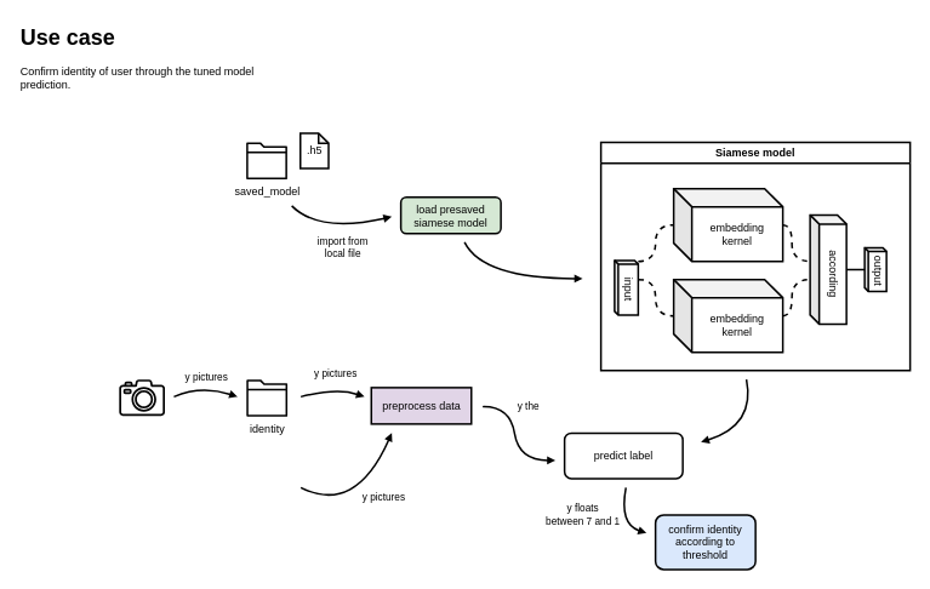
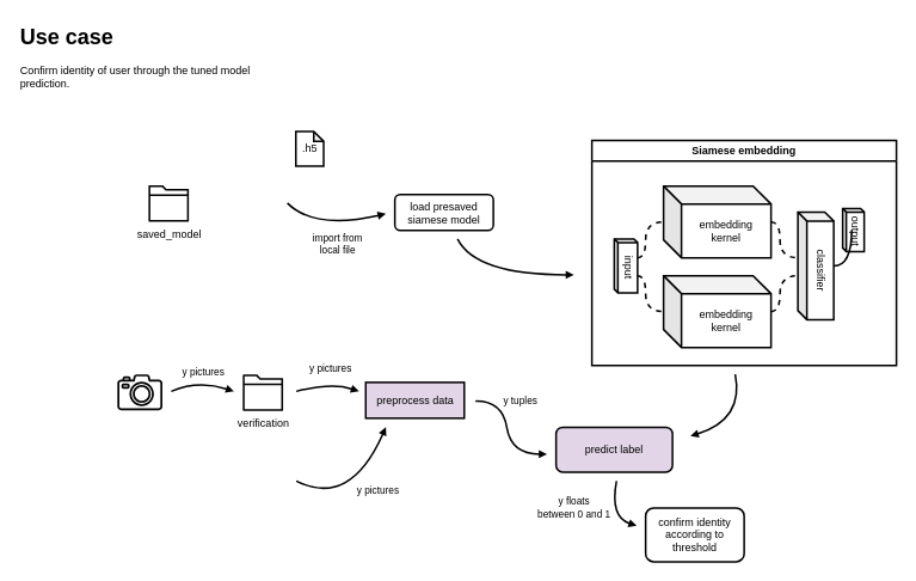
- <mxCell id="3" value="Siamese model" style="swimlane;whiteSpace=wrap;html=1;swimlaneFillColor=default;strokeWidth=2;" parent="1" vertex="1"><mxGeometry x="660" y="156" width="340" height="251" as="geometry"><mxRectangle x="600" y="240" width="100" height="30" as="alternateBounds" /></mxGeometry></mxCell>
+ <mxCell id="3" value="Siamese embedding" style="swimlane;whiteSpace=wrap;html=1;swimlaneFillColor=default;strokeWidth=2;" parent="1" vertex="1"><mxGeometry x="660" y="156" width="340" height="251" as="geometry"><mxRectangle x="600" y="240" width="100" height="30" as="alternateBounds" /></mxGeometry></mxCell>
- <mxCell id="21" value="saved_model" style="sketch=0;outlineConnect=0;dashed=0;verticalLabelPosition=bottom;verticalAlign=top;align=center;html=1;fontSize=12;fontStyle=0;aspect=fixed;pointerEvents=1;shape=mxgraph.aws4.folder;strokeWidth=1;fillColor=#030303;" parent="1" vertex="1"><mxGeometry x="270" y="156" width="45.04" height="41" as="geometry" /></mxCell>
+ <mxCell id="21" value="saved_model" style="sketch=0;outlineConnect=0;dashed=0;verticalLabelPosition=bottom;verticalAlign=top;align=center;html=1;fontSize=12;fontStyle=0;aspect=fixed;pointerEvents=1;shape=mxgraph.aws4.folder;strokeWidth=1;fillColor=#030303;" parent="1" vertex="1"><mxGeometry x="165" y="206" width="45.04" height="41" as="geometry" /></mxCell>
- <mxCell id="14" value="load presaved siamese model" style="rounded=1;whiteSpace=wrap;html=1;strokeWidth=2;fillColor=#d5e8d4;" parent="1" vertex="1"><mxGeometry x="440" y="216.5" width="110" height="40" as="geometry" /></mxCell>
+ <mxCell id="14" value="load presaved siamese model" style="rounded=1;whiteSpace=wrap;html=1;strokeWidth=2;" parent="1" vertex="1"><mxGeometry x="440" y="216.5" width="110" height="40" as="geometry" /></mxCell>
- <mxCell id="7" value="according" style="shape=cube;whiteSpace=wrap;html=1;boundedLbl=1;backgroundOutline=1;darkOpacity=0.05;darkOpacity2=0.1;strokeWidth=2;strokeColor=default;fillColor=default;textDirection=vertical-lr;size=10;" parent="3" vertex="1"><mxGeometry x="230" y="80" width="40" height="120" as="geometry" /></mxCell>
+ <mxCell id="7" value="classifier" style="shape=cube;whiteSpace=wrap;html=1;boundedLbl=1;backgroundOutline=1;darkOpacity=0.05;darkOpacity2=0.1;strokeWidth=2;strokeColor=default;fillColor=default;textDirection=vertical-lr;size=10;" parent="3" vertex="1"><mxGeometry x="230" y="80" width="40" height="120" as="geometry" /></mxCell>
- <mxCell id="12" value="output" style="shape=cube;whiteSpace=wrap;html=1;boundedLbl=1;backgroundOutline=1;darkOpacity=0.05;darkOpacity2=0.1;strokeWidth=2;strokeColor=default;fillColor=default;textDirection=vertical-lr;size=4;" parent="3" vertex="1"><mxGeometry x="290" y="116" width="24" height="48" as="geometry" /></mxCell>
+ <mxCell id="12" value="output" style="shape=cube;whiteSpace=wrap;html=1;boundedLbl=1;backgroundOutline=1;darkOpacity=0.05;darkOpacity2=0.1;strokeWidth=2;strokeColor=default;fillColor=default;textDirection=vertical-lr;size=4;" parent="3" vertex="1"><mxGeometry x="280" y="76" width="24" height="48" as="geometry" /></mxCell>
- <mxCell id="11" value="input" style="shape=cube;whiteSpace=wrap;html=1;boundedLbl=1;backgroundOutline=1;darkOpacity=0.05;darkOpacity2=0.1;strokeWidth=2;strokeColor=default;fillColor=default;textDirection=vertical-lr;size=4;" parent="3" vertex="1"><mxGeometry x="15" y="130" width="26" height="60" as="geometry" /></mxCell>
+ <mxCell id="11" value="input" style="shape=cube;whiteSpace=wrap;html=1;boundedLbl=1;backgroundOutline=1;darkOpacity=0.05;darkOpacity2=0.1;strokeWidth=2;strokeColor=default;fillColor=default;textDirection=vertical-lr;size=4;" parent="3" vertex="1"><mxGeometry x="25" y="110" width="26" height="60" as="geometry" /></mxCell>
- <mxCell id="18" value="y the" style="edgeLabel;html=1;align=center;verticalAlign=middle;resizable=0;points=[];" parent="1" vertex="1" connectable="0"><mxGeometry x="579.997" y="445.998" as="geometry" /></mxCell>
+ <mxCell id="18" value="y tuples" style="edgeLabel;html=1;align=center;verticalAlign=middle;resizable=0;points=[];" parent="1" vertex="1" connectable="0"><mxGeometry x="579.997" y="445.998" as="geometry" /></mxCell>
- <mxCell id="29" value="identity" style="sketch=0;outlineConnect=0;dashed=0;verticalLabelPosition=bottom;verticalAlign=top;align=center;html=1;fontSize=12;fontStyle=0;aspect=fixed;pointerEvents=1;shape=mxgraph.aws4.folder;strokeWidth=1;fillColor=#030303;" parent="1" vertex="1"><mxGeometry x="270.22" y="417" width="45.04" height="41" as="geometry" /></mxCell>
+ <mxCell id="29" value="verification" style="sketch=0;outlineConnect=0;dashed=0;verticalLabelPosition=bottom;verticalAlign=top;align=center;html=1;fontSize=12;fontStyle=0;aspect=fixed;pointerEvents=1;shape=mxgraph.aws4.folder;strokeWidth=1;fillColor=#030303;" parent="1" vertex="1"><mxGeometry x="270.22" y="417" width="45.04" height="41" as="geometry" /></mxCell>
- <mxCell id="27" value="predict label" style="rounded=1;whiteSpace=wrap;html=1;strokeWidth=2;" parent="1" vertex="1"><mxGeometry x="620" y="476" width="130" height="50" as="geometry" /></mxCell>
+ <mxCell id="27" value="predict label" style="rounded=1;whiteSpace=wrap;html=1;strokeWidth=2;fillColor=#e1d5e7;" parent="1" vertex="1"><mxGeometry x="620" y="476" width="130" height="50" as="geometry" /></mxCell>
- <mxCell id="35" value="y floats&lt;br&gt;between 7 and 1" style="edgeLabel;html=1;align=center;verticalAlign=middle;resizable=0;points=[];" parent="1" vertex="1" connectable="0"><mxGeometry x="639.997" y="565.998" as="geometry" /></mxCell>
+ <mxCell id="35" value="y floats&lt;br&gt;between 0 and 1" style="edgeLabel;html=1;align=center;verticalAlign=middle;resizable=0;points=[];" parent="1" vertex="1" connectable="0"><mxGeometry x="639.997" y="565.998" as="geometry" /></mxCell>
- <mxCell id="25" value="&lt;div&gt;confirm identity&lt;/div&gt;&lt;div&gt;according to threshold&lt;br&gt;&lt;/div&gt;" style="rounded=1;whiteSpace=wrap;html=1;strokeWidth=2;fillColor=#dae8fc;" parent="1" vertex="1"><mxGeometry x="720" y="566" width="110" height="60" as="geometry" /></mxCell>
+ <mxCell id="25" value="&lt;div&gt;confirm identity&lt;/div&gt;&lt;div&gt;according to threshold&lt;br&gt;&lt;/div&gt;" style="rounded=1;whiteSpace=wrap;html=1;strokeWidth=2;" parent="1" vertex="1"><mxGeometry x="720" y="566" width="110" height="60" as="geometry" /></mxCell>
